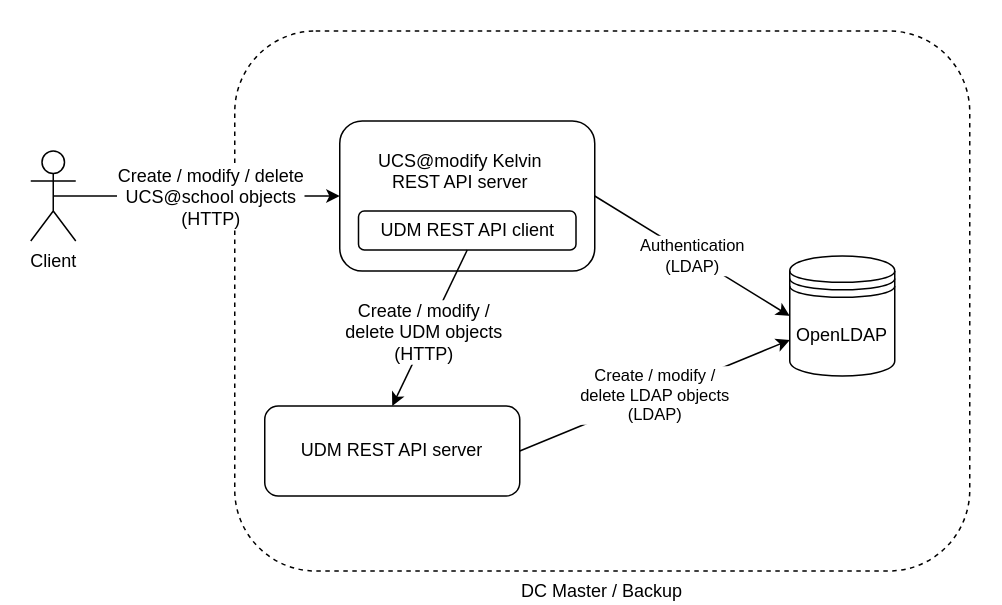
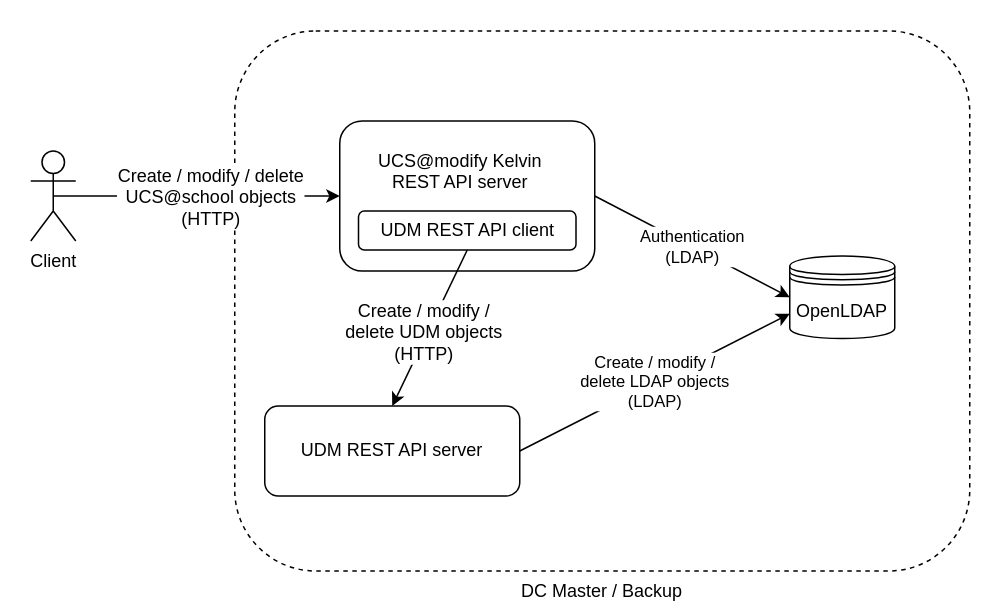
- <mxCell id="4" value="OpenLDAP" style="shape=datastore;whiteSpace=wrap;html=1;labelPosition=center;verticalLabelPosition=middle;align=center;verticalAlign=middle;" vertex="1" parent="1"><mxGeometry x="526" y="170" width="70" height="80" as="geometry" /></mxCell>
+ <mxCell id="4" value="OpenLDAP" style="shape=datastore;whiteSpace=wrap;html=1;labelPosition=center;verticalLabelPosition=middle;align=center;verticalAlign=middle;" vertex="1" parent="1"><mxGeometry x="526" y="170" width="70" height="55" as="geometry" /></mxCell>
